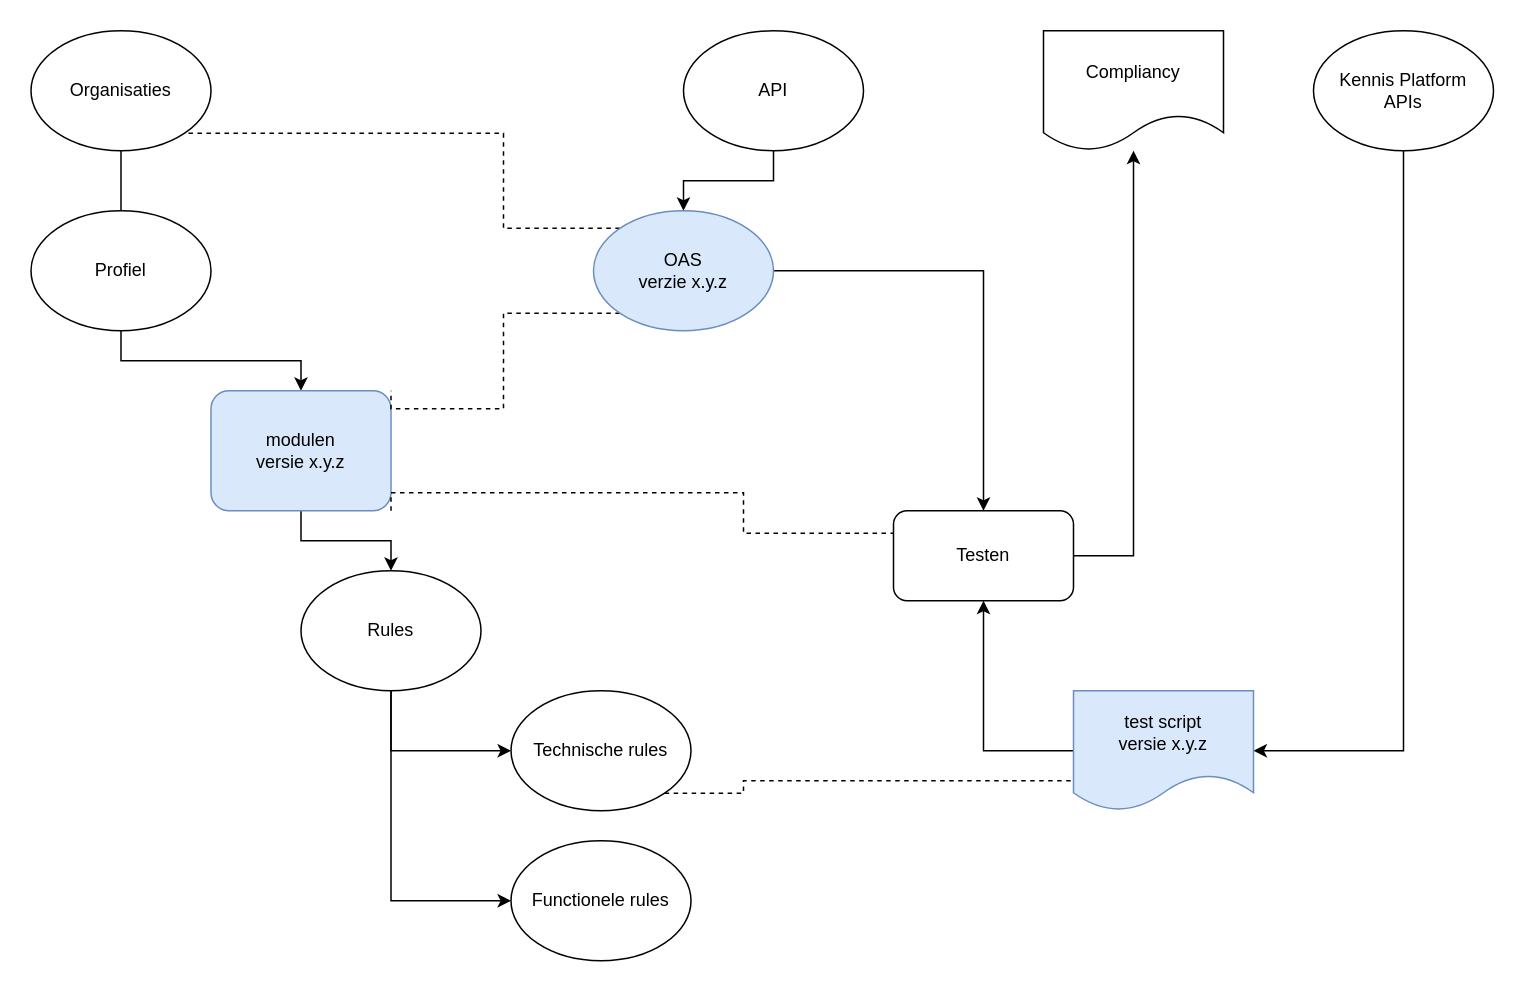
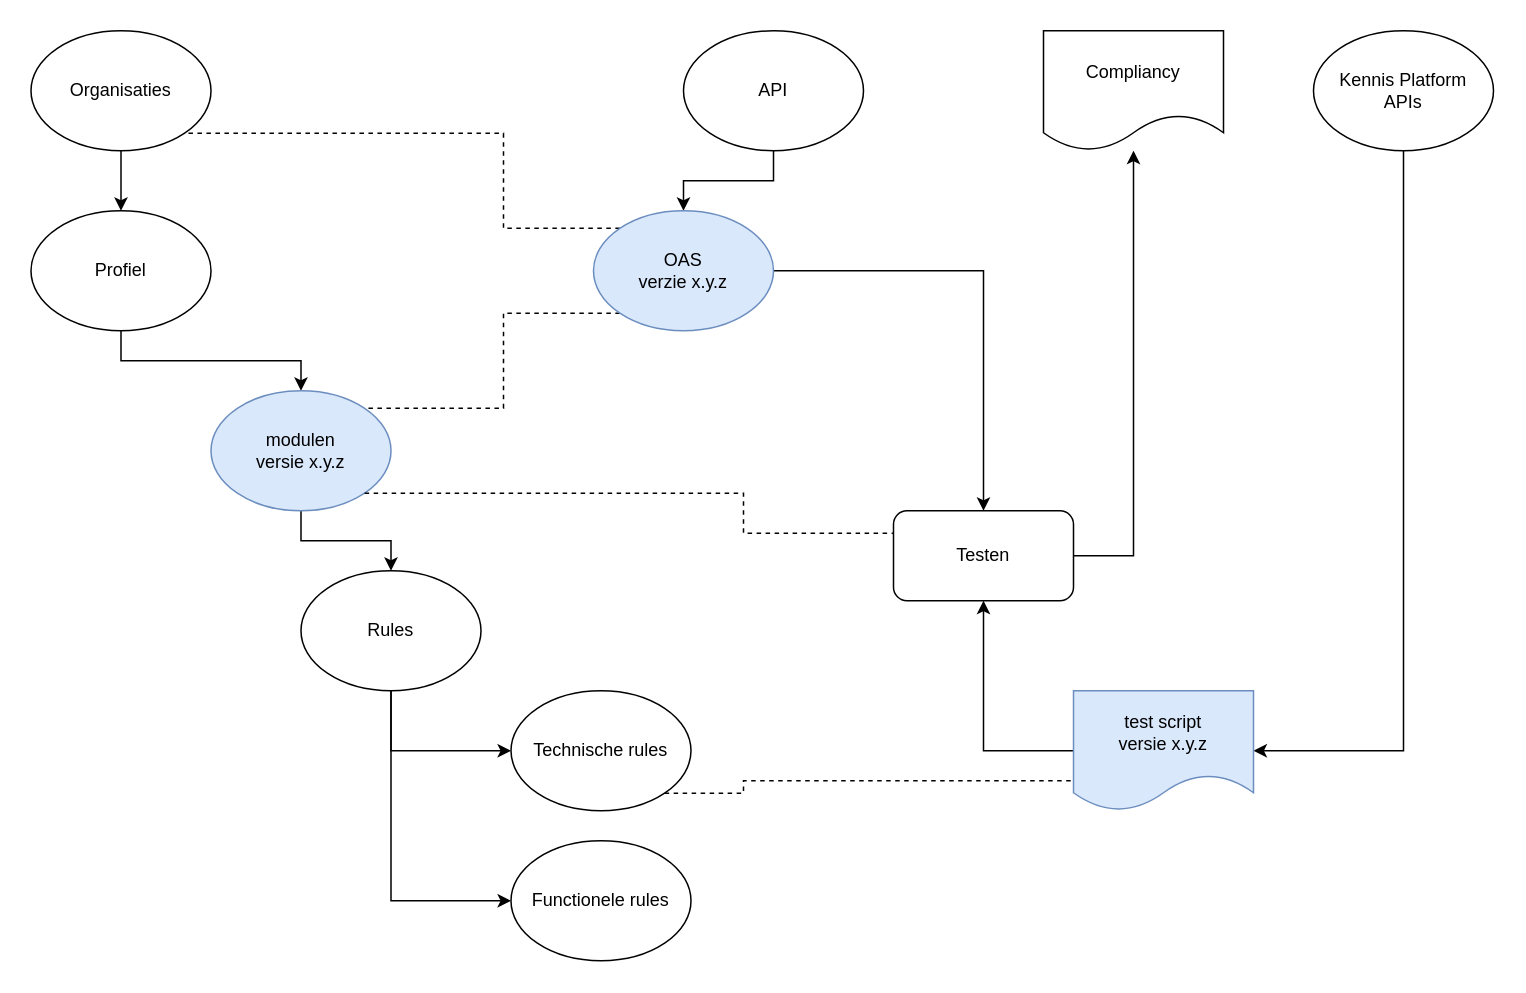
- <mxCell id="2" style="edgeStyle=orthogonalEdgeStyle;rounded=0;orthogonalLoop=1;jettySize=auto;html=1;endArrow=none;" edge="1" parent="1" source="3" target="5"><mxGeometry relative="1" as="geometry" /></mxCell>
+ <mxCell id="2" style="edgeStyle=orthogonalEdgeStyle;rounded=0;orthogonalLoop=1;jettySize=auto;html=1;" edge="1" parent="1" source="3" target="5"><mxGeometry relative="1" as="geometry" /></mxCell>
- <mxCell id="7" value="modulen&lt;br&gt;versie x.y.z" style="whiteSpace=wrap;html=1;fillColor=#dae8fc;strokeColor=#6c8ebf;rounded=1;" vertex="1" parent="1"><mxGeometry x="140" y="260" width="120" height="80" as="geometry" /></mxCell>
+ <mxCell id="7" value="modulen&lt;br&gt;versie x.y.z" style="ellipse;whiteSpace=wrap;html=1;fillColor=#dae8fc;strokeColor=#6c8ebf;" vertex="1" parent="1"><mxGeometry x="140" y="260" width="120" height="80" as="geometry" /></mxCell>
